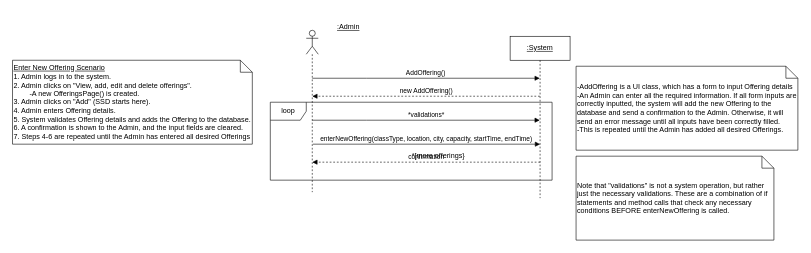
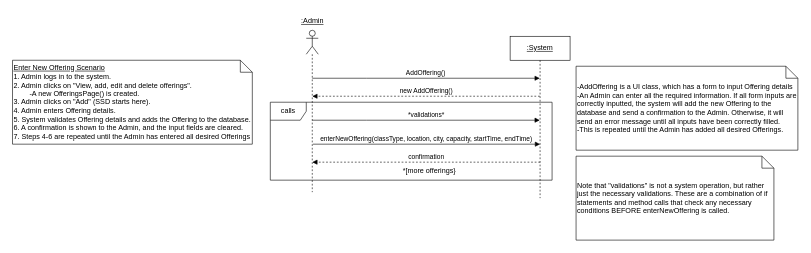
- <mxCell id="3" value="&lt;u&gt;:Admin&lt;/u&gt;" style="text;html=1;align=center;verticalAlign=middle;resizable=0;points=[];autosize=1;strokeColor=none;fillColor=none;" parent="1" vertex="1"><mxGeometry x="550" y="30" width="60" height="30" as="geometry" /></mxCell>
+ <mxCell id="3" value="&lt;u&gt;:Admin&lt;/u&gt;" style="text;html=1;align=center;verticalAlign=middle;resizable=0;points=[];autosize=1;strokeColor=none;fillColor=none;" parent="1" vertex="1"><mxGeometry x="490" y="20" width="60" height="30" as="geometry" /></mxCell>
- <mxCell id="10" value="loop" style="shape=umlFrame;whiteSpace=wrap;html=1;pointerEvents=0;" parent="1" vertex="1"><mxGeometry x="450" y="170" width="470" height="130" as="geometry" /></mxCell>
+ <mxCell id="10" value="calls" style="shape=umlFrame;whiteSpace=wrap;html=1;pointerEvents=0;" parent="1" vertex="1"><mxGeometry x="450" y="170" width="470" height="130" as="geometry" /></mxCell>
- <mxCell id="11" value="*[more offerings}" style="text;html=1;align=center;verticalAlign=middle;resizable=0;points=[];autosize=1;strokeColor=none;fillColor=none;" parent="1" vertex="1"><mxGeometry x="675" y="245" width="110" height="30" as="geometry" /></mxCell>
+ <mxCell id="11" value="*[more offerings}" style="text;html=1;align=center;verticalAlign=middle;resizable=0;points=[];autosize=1;strokeColor=none;fillColor=none;" parent="1" vertex="1"><mxGeometry x="660" y="270" width="110" height="30" as="geometry" /></mxCell>
